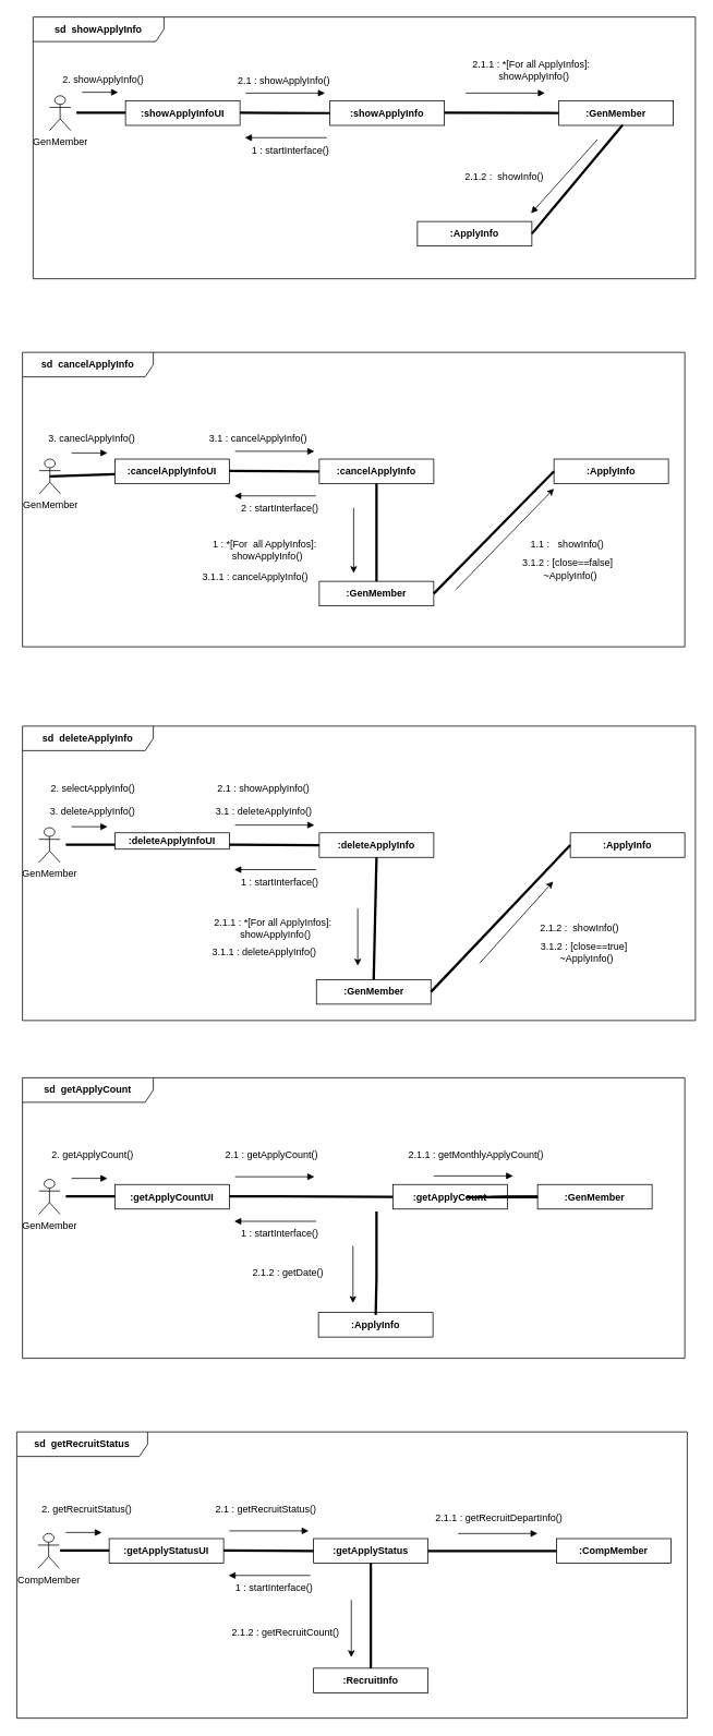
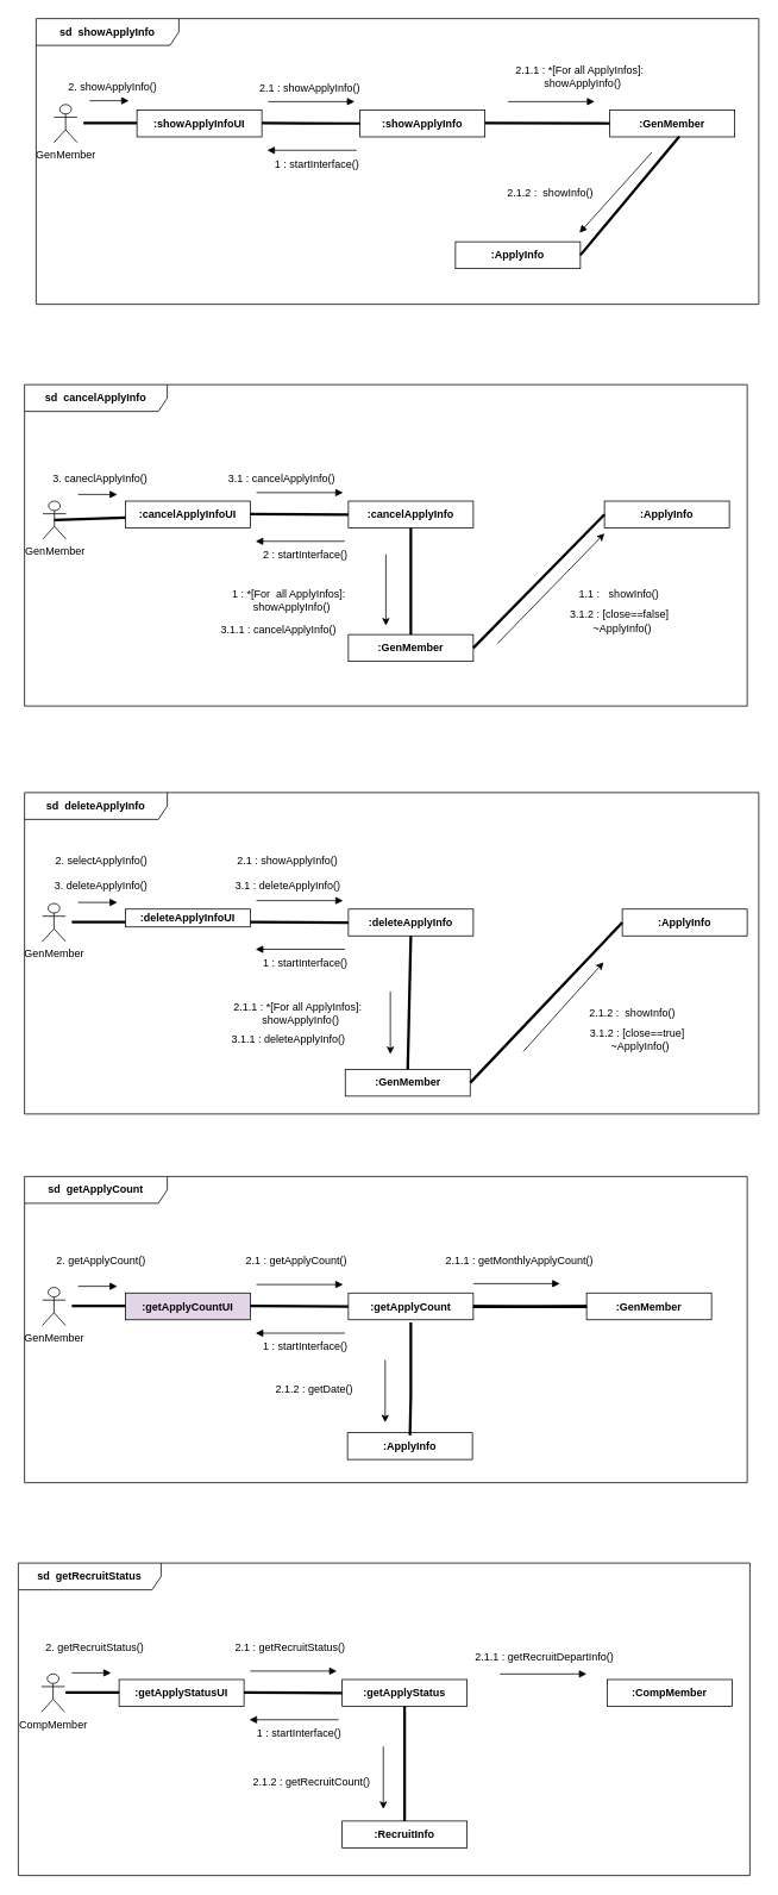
- <mxCell id="89" value=":&lt;b style=&quot;border-color: var(--border-color);&quot;&gt;getApplyCount&lt;/b&gt;UI" style="fontStyle=1;whiteSpace=wrap;html=1;" vertex="1" parent="87"><mxGeometry x="113" y="130.5" width="140" height="30" as="geometry" /></mxCell>
+ <mxCell id="89" value=":&lt;b style=&quot;border-color: var(--border-color);&quot;&gt;getApplyCount&lt;/b&gt;UI" style="fontStyle=1;whiteSpace=wrap;html=1;fillColor=#e1d5e7;" vertex="1" parent="87"><mxGeometry x="113" y="130.5" width="140" height="30" as="geometry" /></mxCell>
- <mxCell id="90" value=":&lt;b style=&quot;border-color: var(--border-color);&quot;&gt;getApplyCount&lt;/b&gt;" style="fontStyle=1;whiteSpace=wrap;html=1;" vertex="1" parent="87"><mxGeometry x="453" y="130.5" width="140" height="30" as="geometry" /></mxCell>
+ <mxCell id="90" value=":&lt;b style=&quot;border-color: var(--border-color);&quot;&gt;getApplyCount&lt;/b&gt;" style="fontStyle=1;whiteSpace=wrap;html=1;" vertex="1" parent="87"><mxGeometry x="363" y="130.5" width="140" height="30" as="geometry" /></mxCell>
- <mxCell id="80" value="" style="endArrow=none;startArrow=none;endFill=0;startFill=0;endSize=8;html=1;verticalAlign=bottom;labelBackgroundColor=none;strokeWidth=3;rounded=0;exitX=1;exitY=0.5;exitDx=0;exitDy=0;" edge="1" parent="67" source="70" target="79"><mxGeometry width="160" relative="1" as="geometry"><mxPoint x="513" y="155" as="sourcePoint" /><mxPoint x="653" y="156" as="targetPoint" /></mxGeometry></mxCell>
